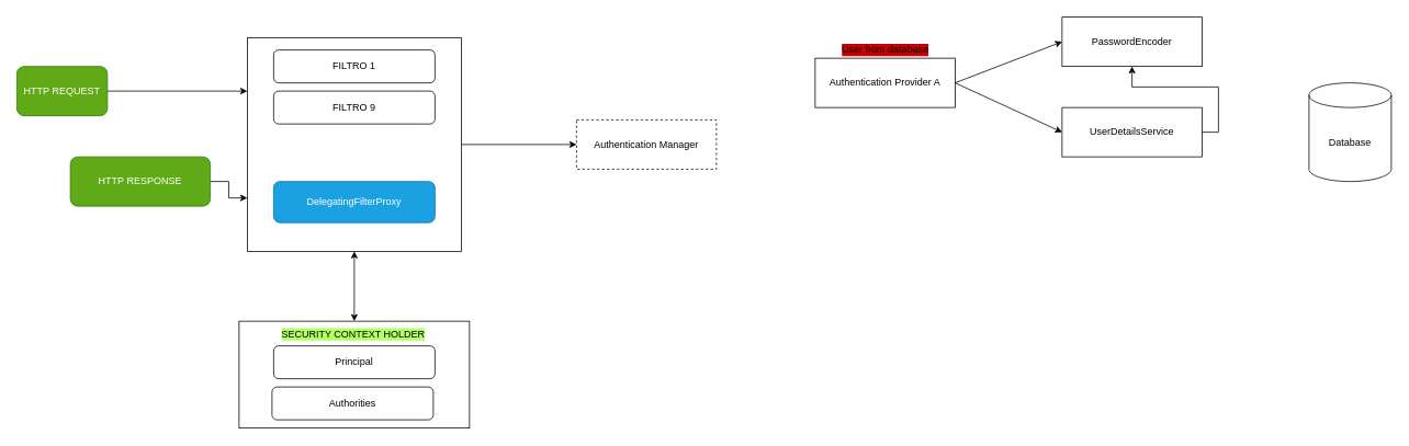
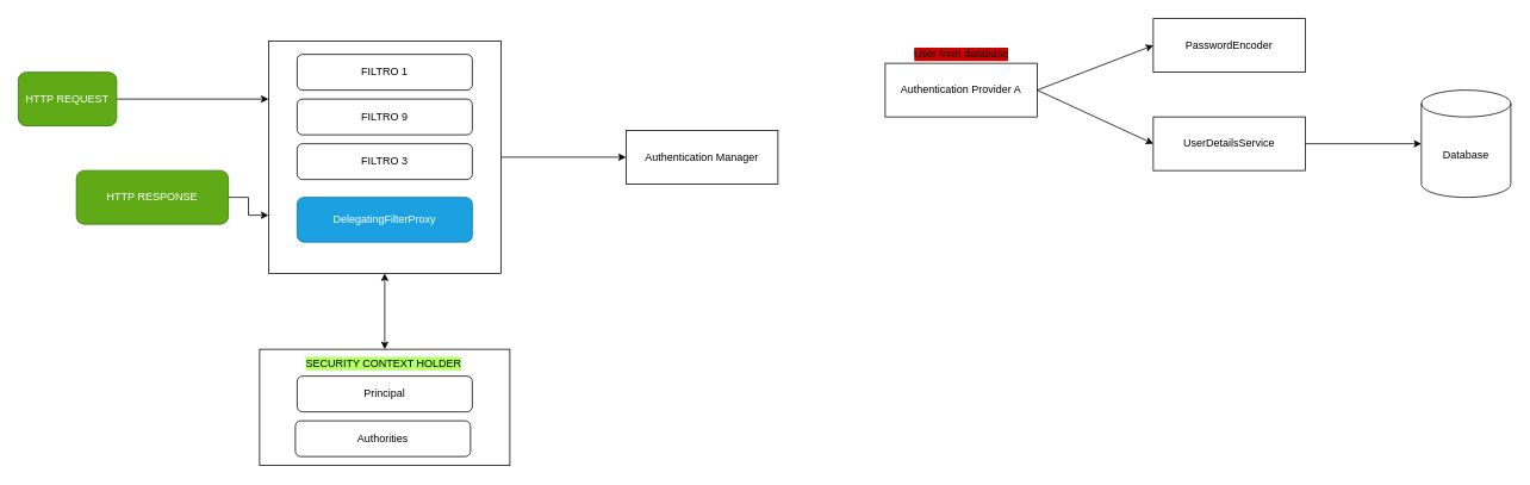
- <mxCell id="20" style="edgeStyle=orthogonalEdgeStyle;rounded=0;orthogonalLoop=1;jettySize=auto;html=1;exitX=1;exitY=0.5;exitDx=0;exitDy=0;" parent="1" source="17" target="15" edge="1"><mxGeometry relative="1" as="geometry" /></mxCell>
+ <mxCell id="20" style="edgeStyle=orthogonalEdgeStyle;rounded=0;orthogonalLoop=1;jettySize=auto;html=1;exitX=1;exitY=0.5;exitDx=0;exitDy=0;entryX=0;entryY=0.5;entryDx=0;entryDy=0;entryPerimeter=0;" parent="1" source="17" target="19" edge="1"><mxGeometry relative="1" as="geometry" /></mxCell>
- <mxCell id="13" value="Authentication Manager" style="rounded=0;whiteSpace=wrap;html=1;dashed=1;" parent="1" vertex="1"><mxGeometry x="700" y="145" width="170" height="60" as="geometry" /></mxCell>
+ <mxCell id="13" value="Authentication Manager" style="rounded=0;whiteSpace=wrap;html=1;" parent="1" vertex="1"><mxGeometry x="700" y="145" width="170" height="60" as="geometry" /></mxCell>
+ <mxCell id="11" value="FILTRO 3" style="rounded=1;whiteSpace=wrap;html=1;" parent="1" vertex="1"><mxGeometry x="332" y="160" width="196" height="40" as="geometry" /></mxCell>
